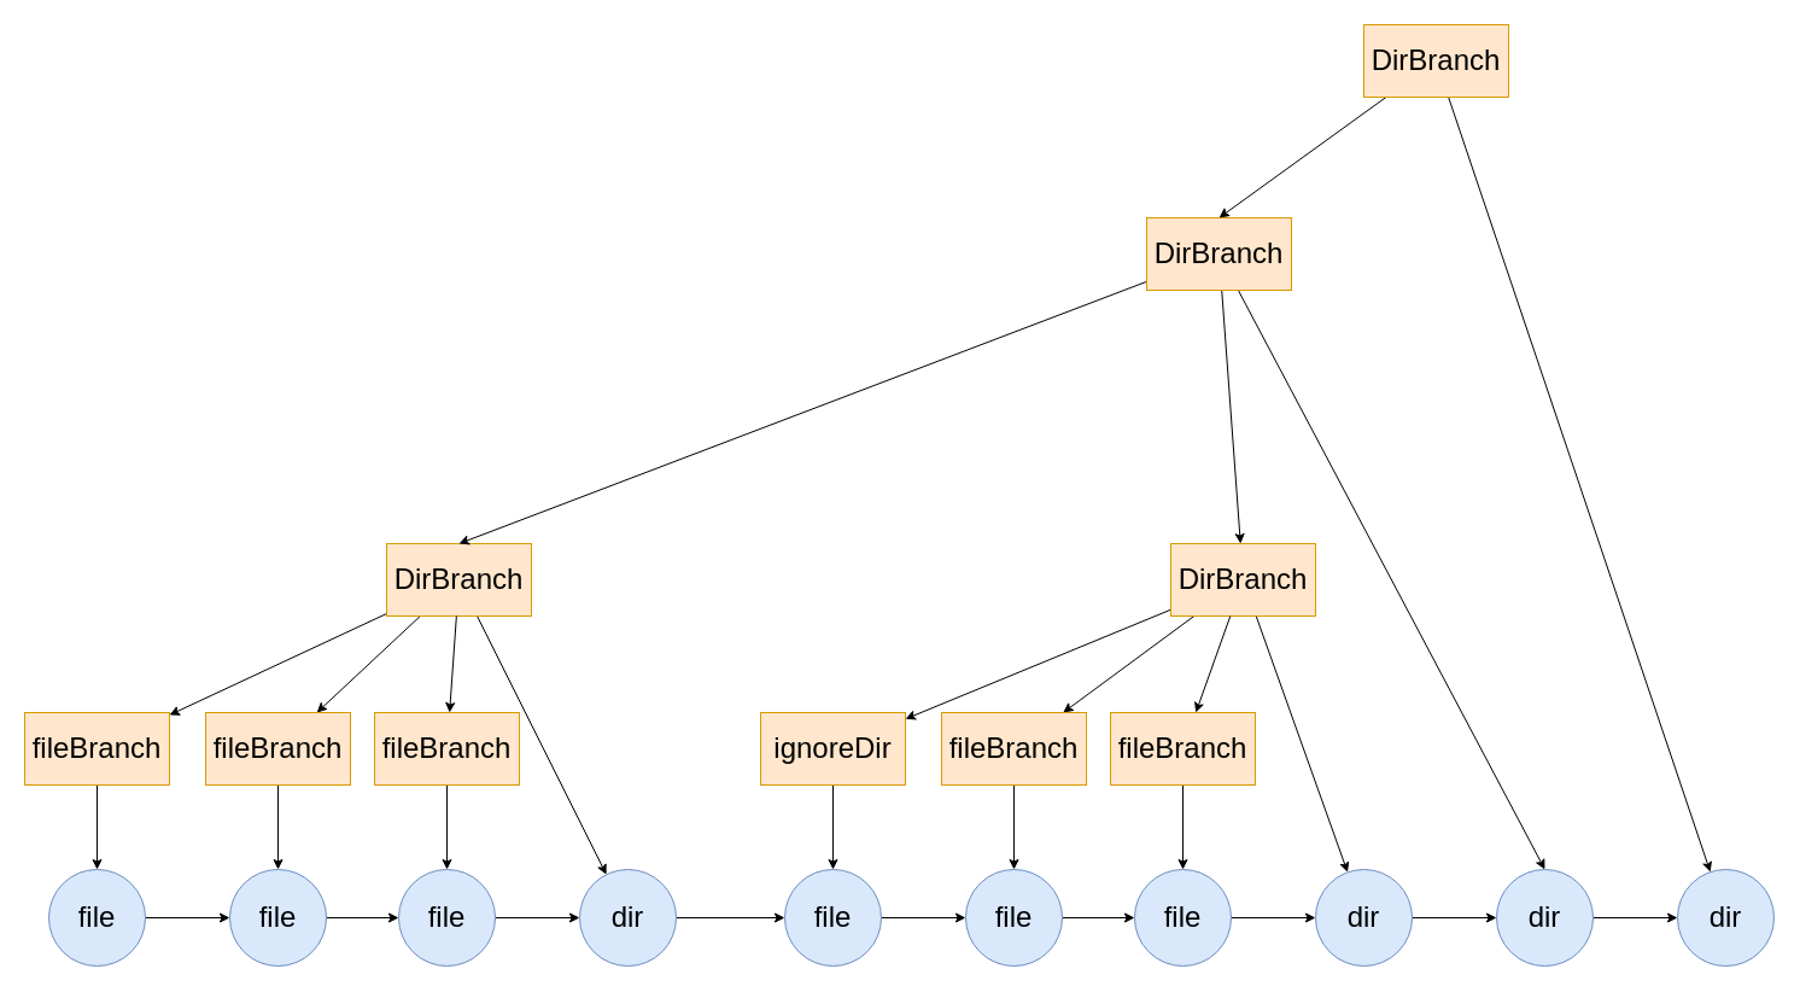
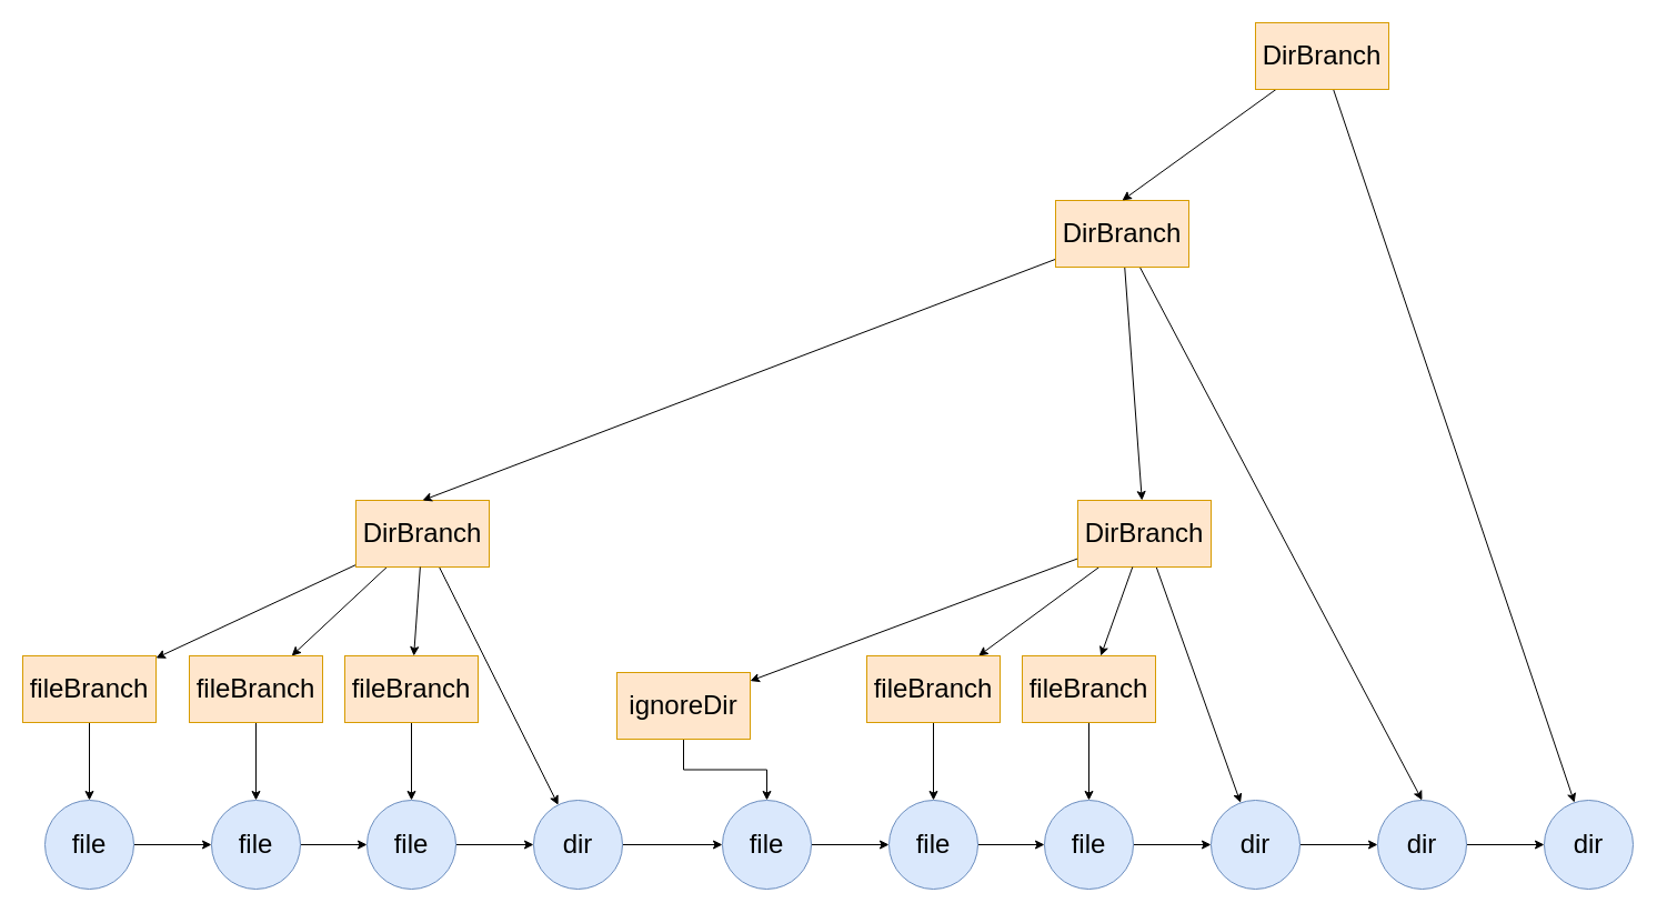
- <mxCell id="34" value="ignoreDir" style="rounded=0;whiteSpace=wrap;html=1;fontSize=24;fillColor=#ffe6cc;strokeColor=#d79b00;" vertex="1" parent="1"><mxGeometry x="630" y="590" width="120" height="60" as="geometry" /></mxCell>
+ <mxCell id="34" value="ignoreDir" style="rounded=0;whiteSpace=wrap;html=1;fontSize=24;fillColor=#ffe6cc;strokeColor=#d79b00;" vertex="1" parent="1"><mxGeometry x="555" y="605" width="120" height="60" as="geometry" /></mxCell>
